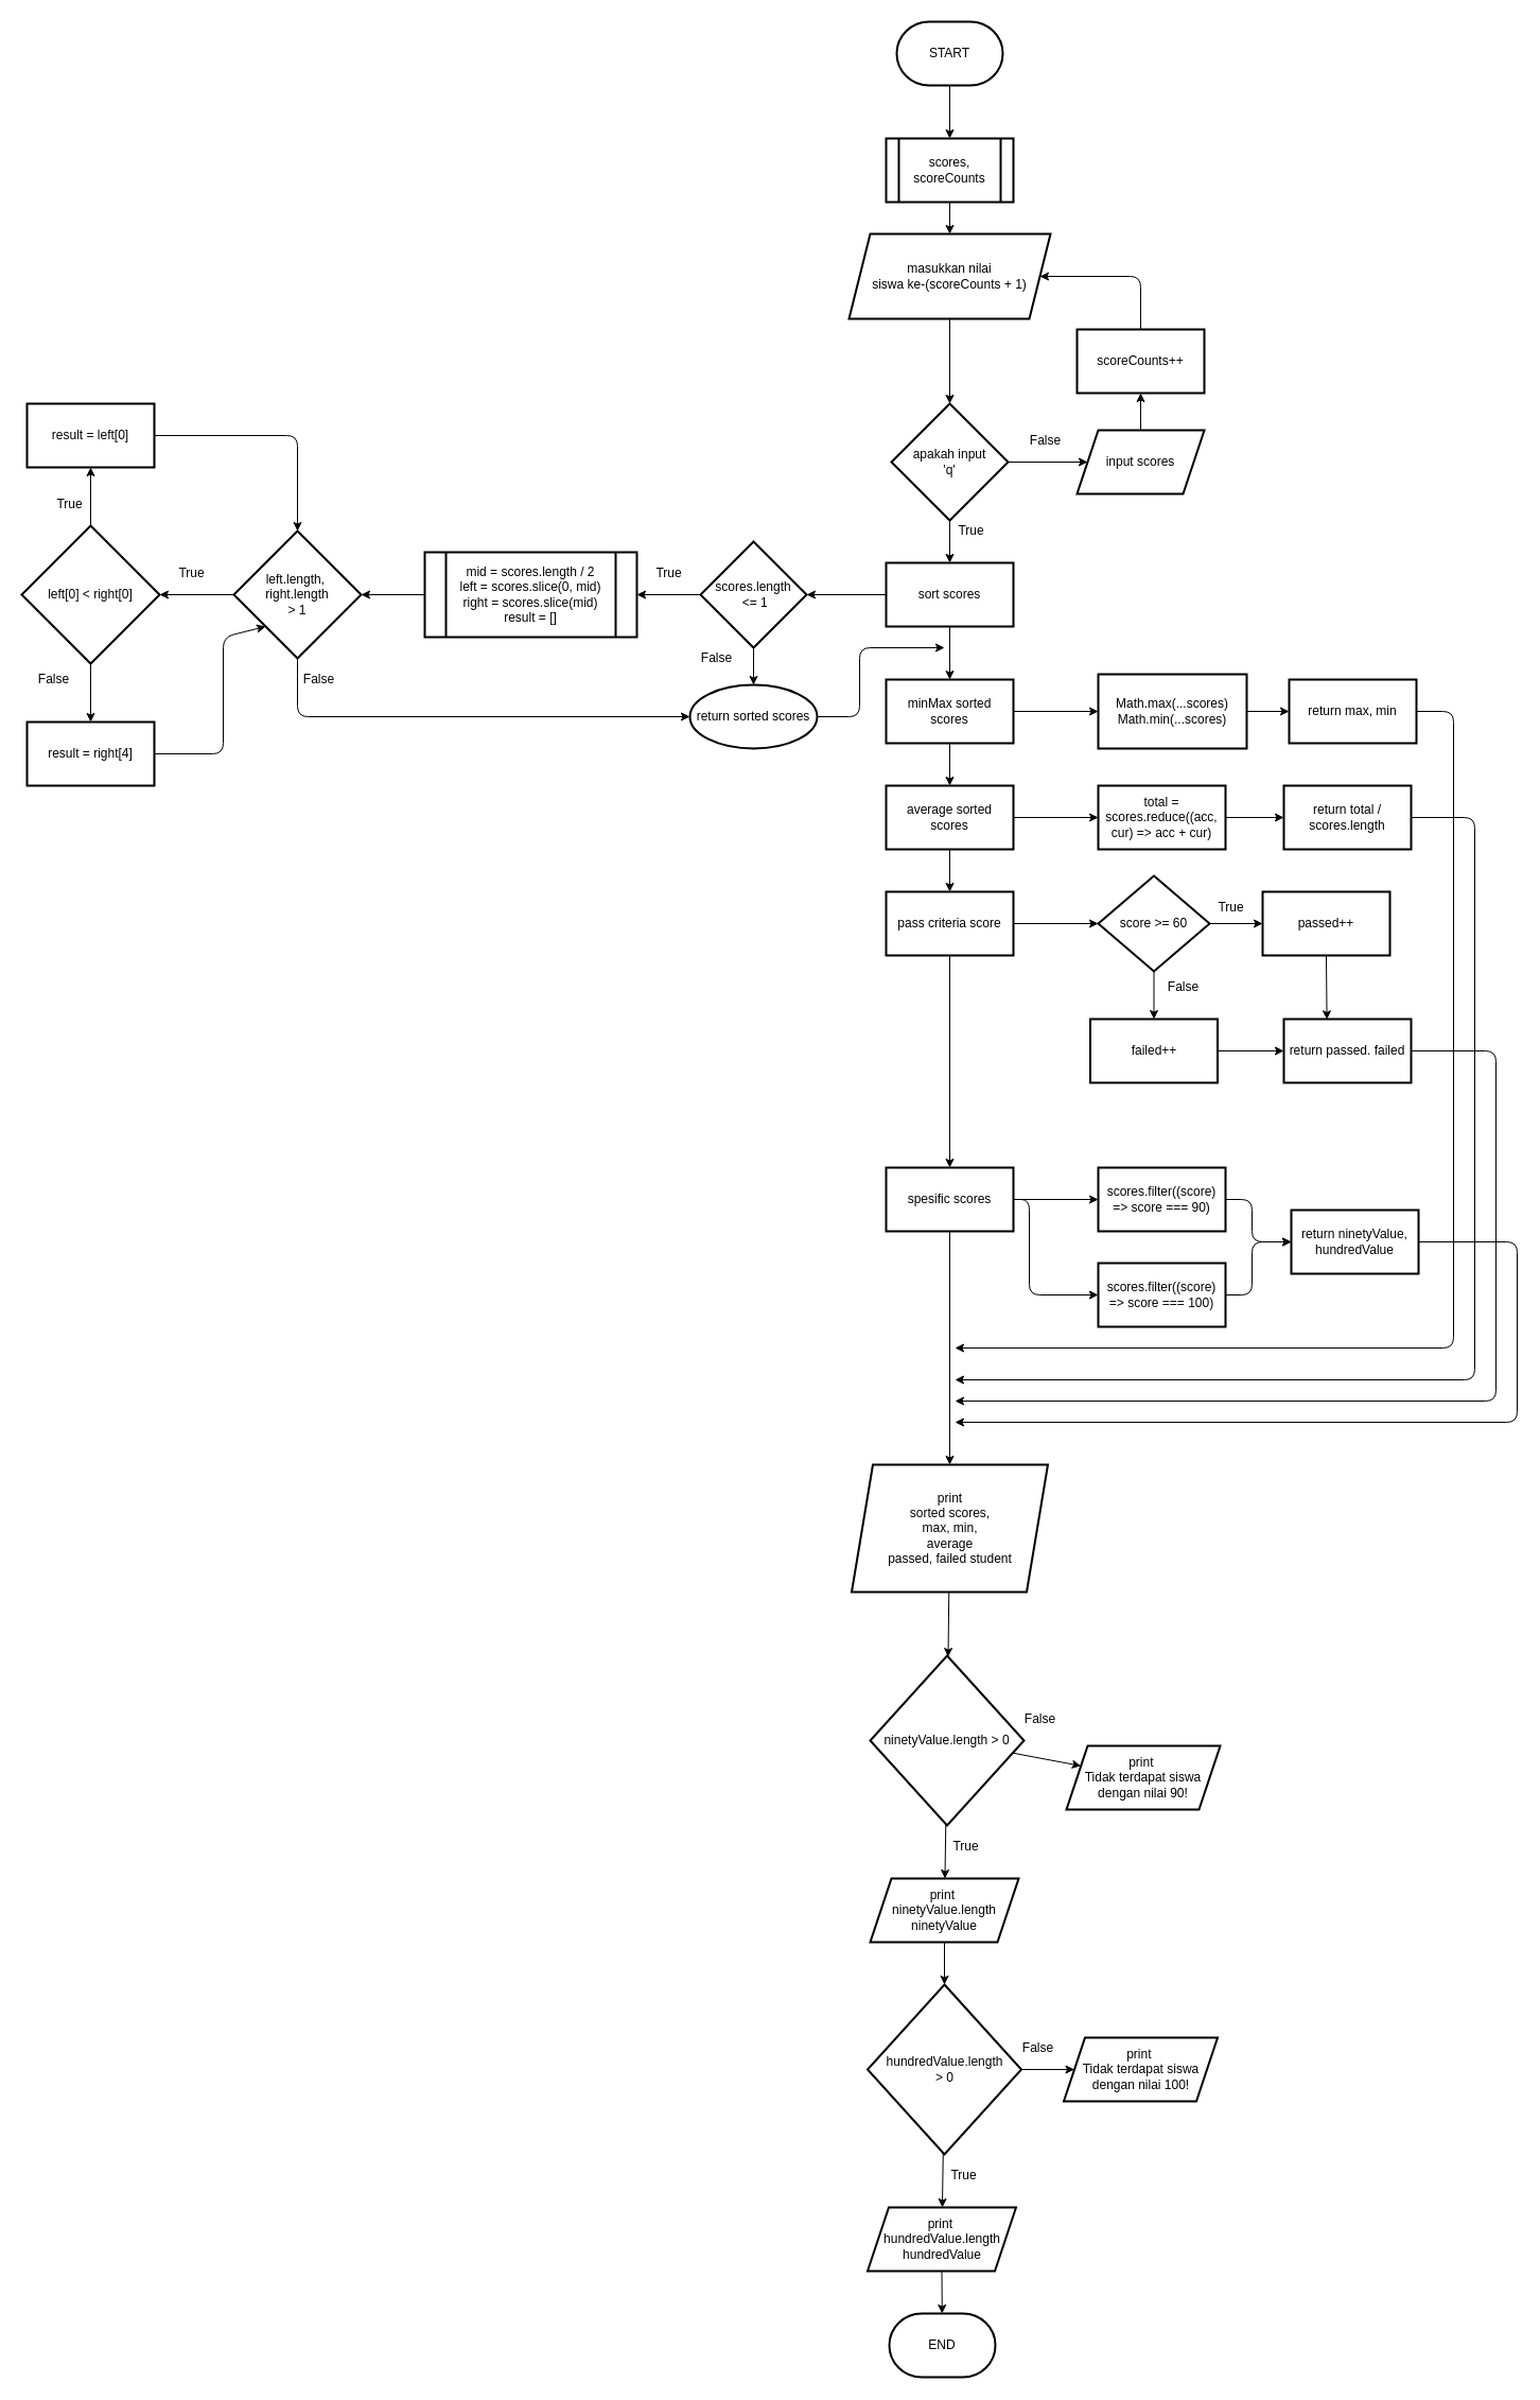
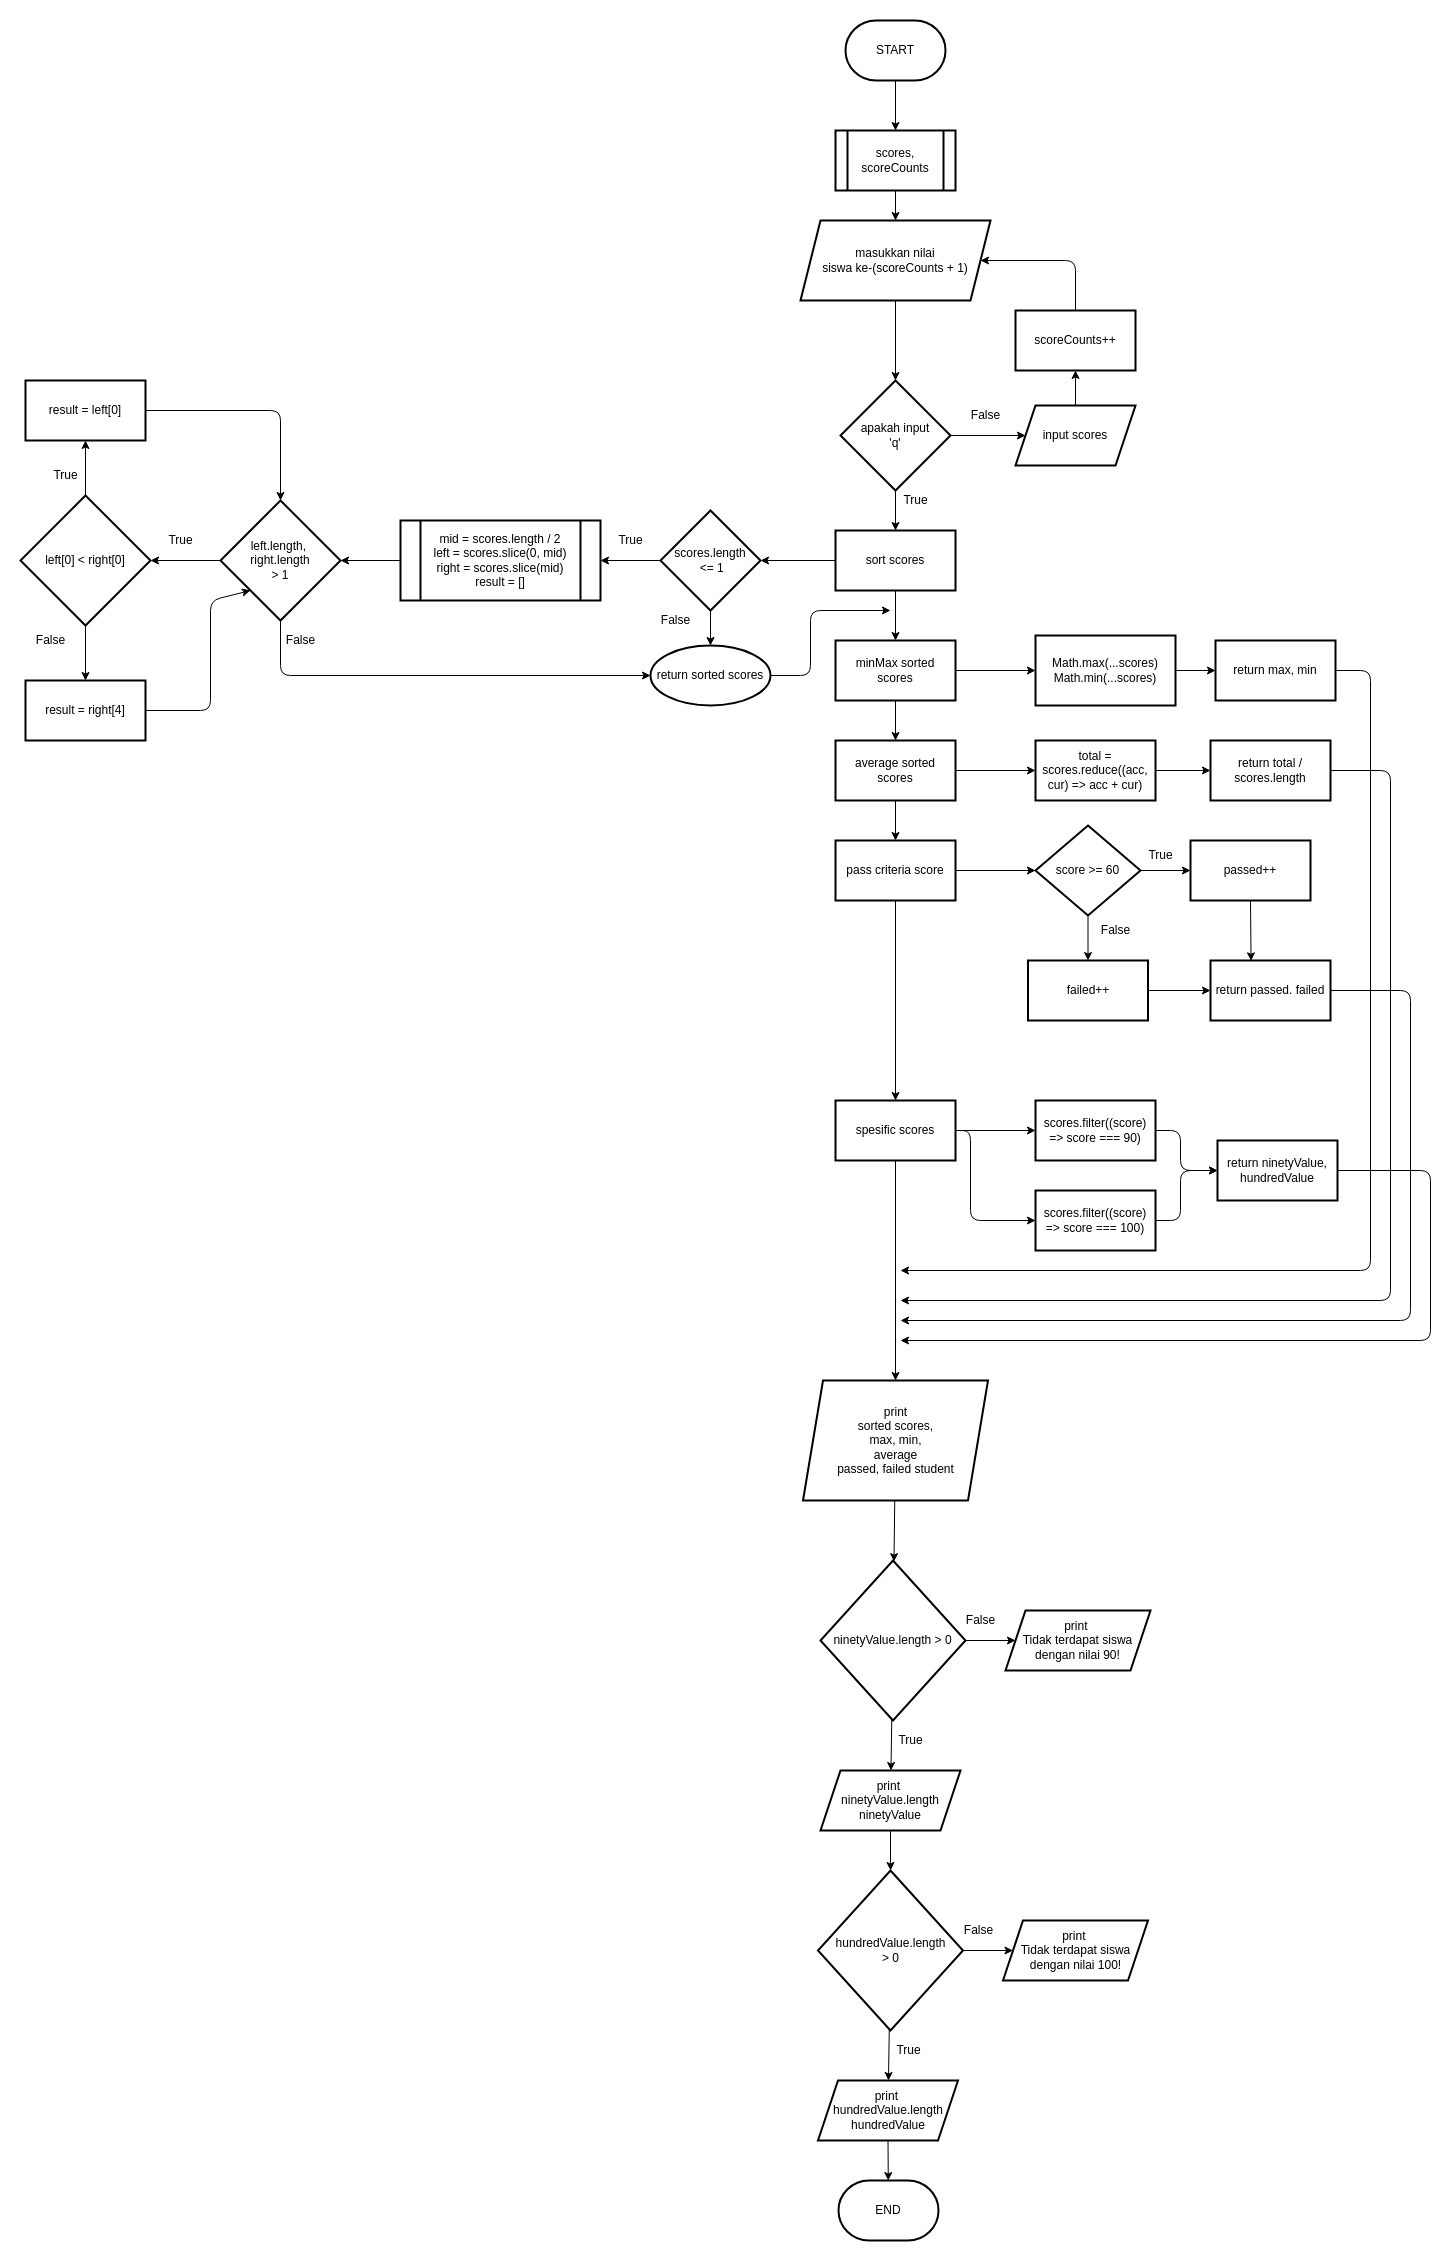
- <mxCell id="66" value="print&amp;nbsp;&lt;br&gt;Tidak terdapat siswa &lt;br&gt;dengan nilai 90!" style="shape=parallelogram;perimeter=parallelogramPerimeter;whiteSpace=wrap;html=1;fixedSize=1;strokeWidth=2;" parent="1" vertex="1"><mxGeometry x="1005" y="1645" width="145" height="60" as="geometry" /></mxCell>
+ <mxCell id="66" value="print&amp;nbsp;&lt;br&gt;Tidak terdapat siswa &lt;br&gt;dengan nilai 90!" style="shape=parallelogram;perimeter=parallelogramPerimeter;whiteSpace=wrap;html=1;fixedSize=1;strokeWidth=2;" parent="1" vertex="1"><mxGeometry x="1005" y="1610" width="145" height="60" as="geometry" /></mxCell>
